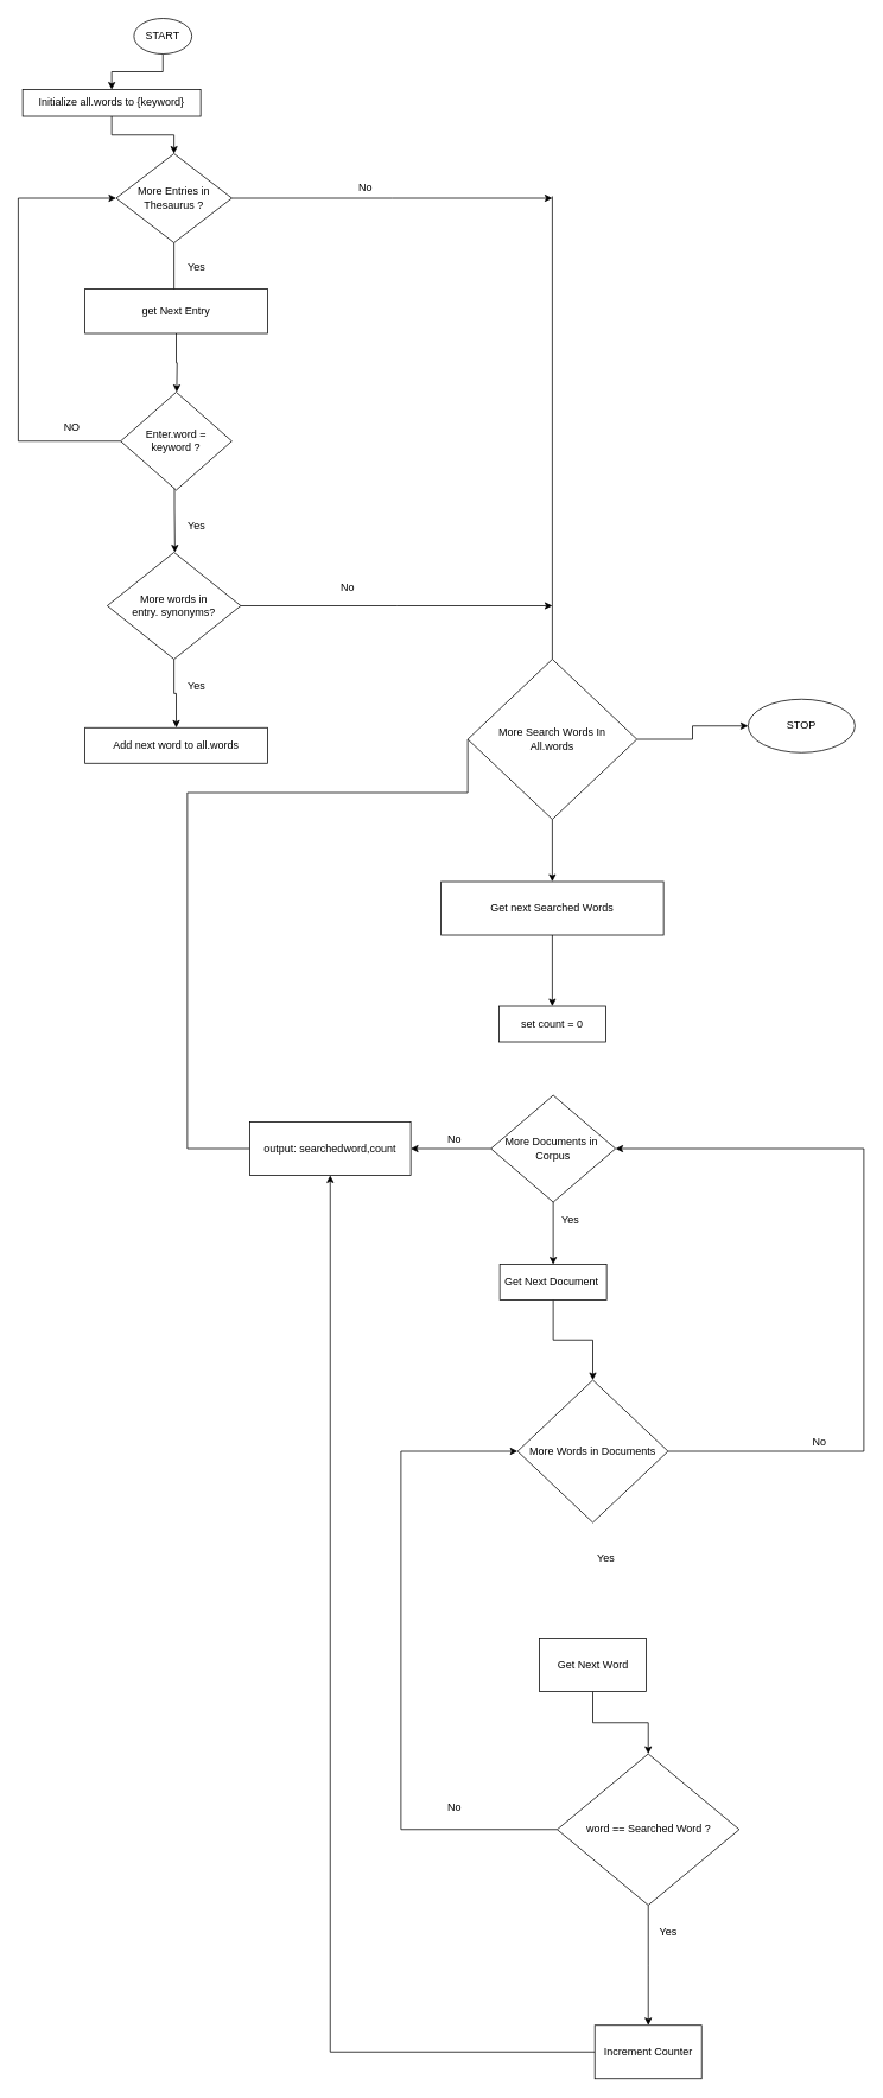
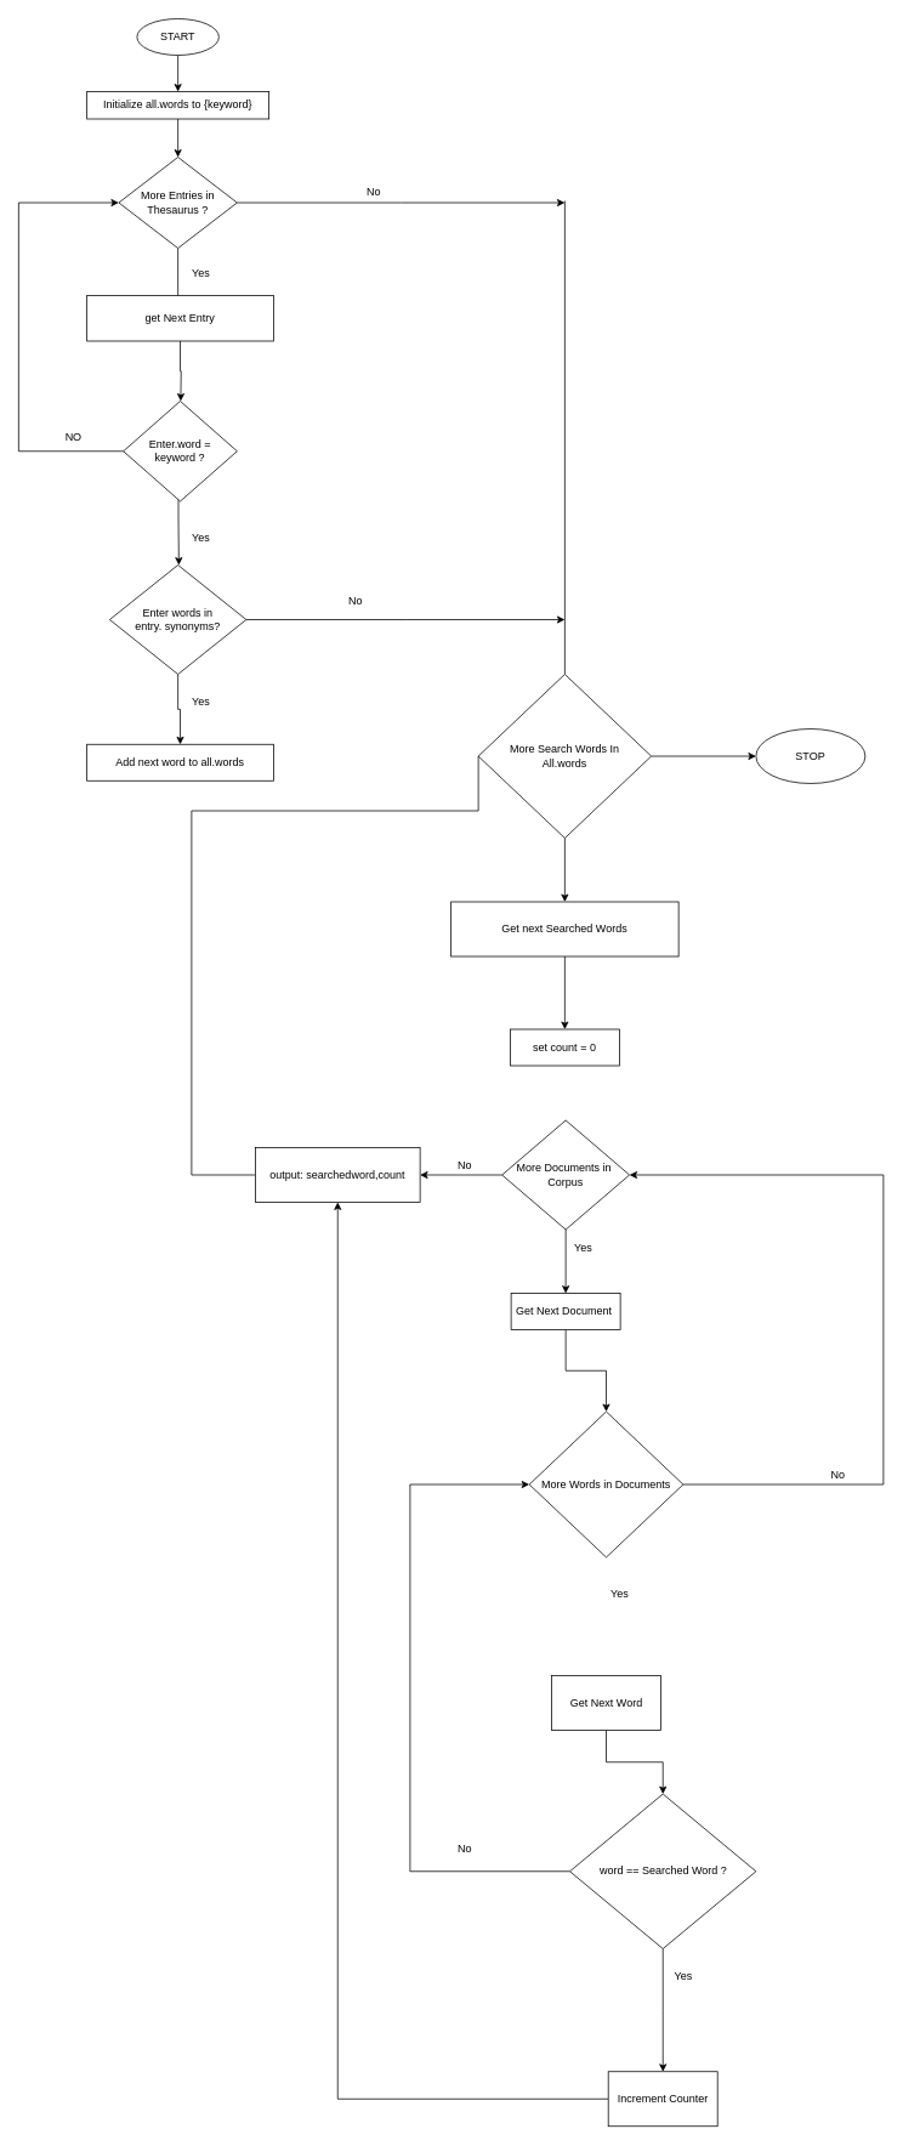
- <mxCell id="3" value="START" style="ellipse;whiteSpace=wrap;html=1;" parent="1" vertex="1"><mxGeometry x="150" y="20" width="65" height="40" as="geometry" /></mxCell>
+ <mxCell id="3" value="START" style="ellipse;whiteSpace=wrap;html=1;" parent="1" vertex="1"><mxGeometry x="150" y="20" width="90" height="40" as="geometry" /></mxCell>
- <mxCell id="5" value="Initialize all.words to {keyword}" style="rounded=0;whiteSpace=wrap;html=1;" parent="1" vertex="1"><mxGeometry x="25" y="100" width="200" height="30" as="geometry" /></mxCell>
+ <mxCell id="5" value="Initialize all.words to {keyword}" style="rounded=0;whiteSpace=wrap;html=1;" parent="1" vertex="1"><mxGeometry x="95" y="100" width="200" height="30" as="geometry" /></mxCell>
- <mxCell id="18" value="More words in &lt;br&gt;entry. synonyms?" style="rhombus;whiteSpace=wrap;html=1;" parent="1" vertex="1"><mxGeometry x="120" y="620" width="150" height="120" as="geometry" /></mxCell>
+ <mxCell id="18" value="Enter words in &lt;br&gt;entry. synonyms?" style="rhombus;whiteSpace=wrap;html=1;" parent="1" vertex="1"><mxGeometry x="120" y="620" width="150" height="120" as="geometry" /></mxCell>
- <mxCell id="28" value="STOP" style="ellipse;whiteSpace=wrap;html=1;" parent="1" vertex="1"><mxGeometry x="840" y="785" width="120" height="60" as="geometry" /></mxCell>
+ <mxCell id="28" value="STOP" style="ellipse;whiteSpace=wrap;html=1;" parent="1" vertex="1"><mxGeometry x="830" y="800" width="120" height="60" as="geometry" /></mxCell>
